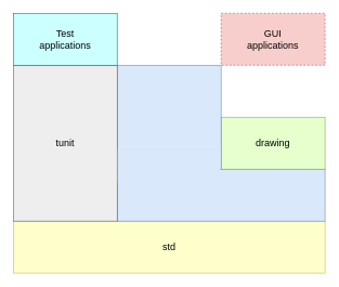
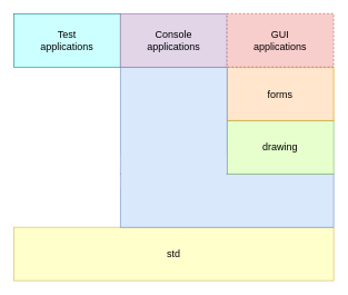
+ <mxCell id="10" value="&lt;span&gt;Console&lt;br&gt;applications&lt;br&gt;&lt;/span&gt;" style="rounded=0;whiteSpace=wrap;html=1;strokeColor=#9673a6;fontSize=15;fillColor=#e1d5e7;" parent="1" vertex="1"><mxGeometry x="180" y="20" width="160" height="80" as="geometry" /></mxCell>
+ <mxCell id="5" value="forms" style="rounded=0;whiteSpace=wrap;html=1;fillColor=#FFE6CC;strokeColor=#d79b00;fontSize=15;" parent="1" vertex="1"><mxGeometry x="340" y="100" width="160" height="80" as="geometry" /></mxCell>
- <mxCell id="7" value="tunit" style="rounded=0;whiteSpace=wrap;html=1;fillColor=#EEEEEE;strokeColor=#666666;fontSize=15;" parent="1" vertex="1"><mxGeometry x="20" y="100" width="160" height="240" as="geometry" /></mxCell>
